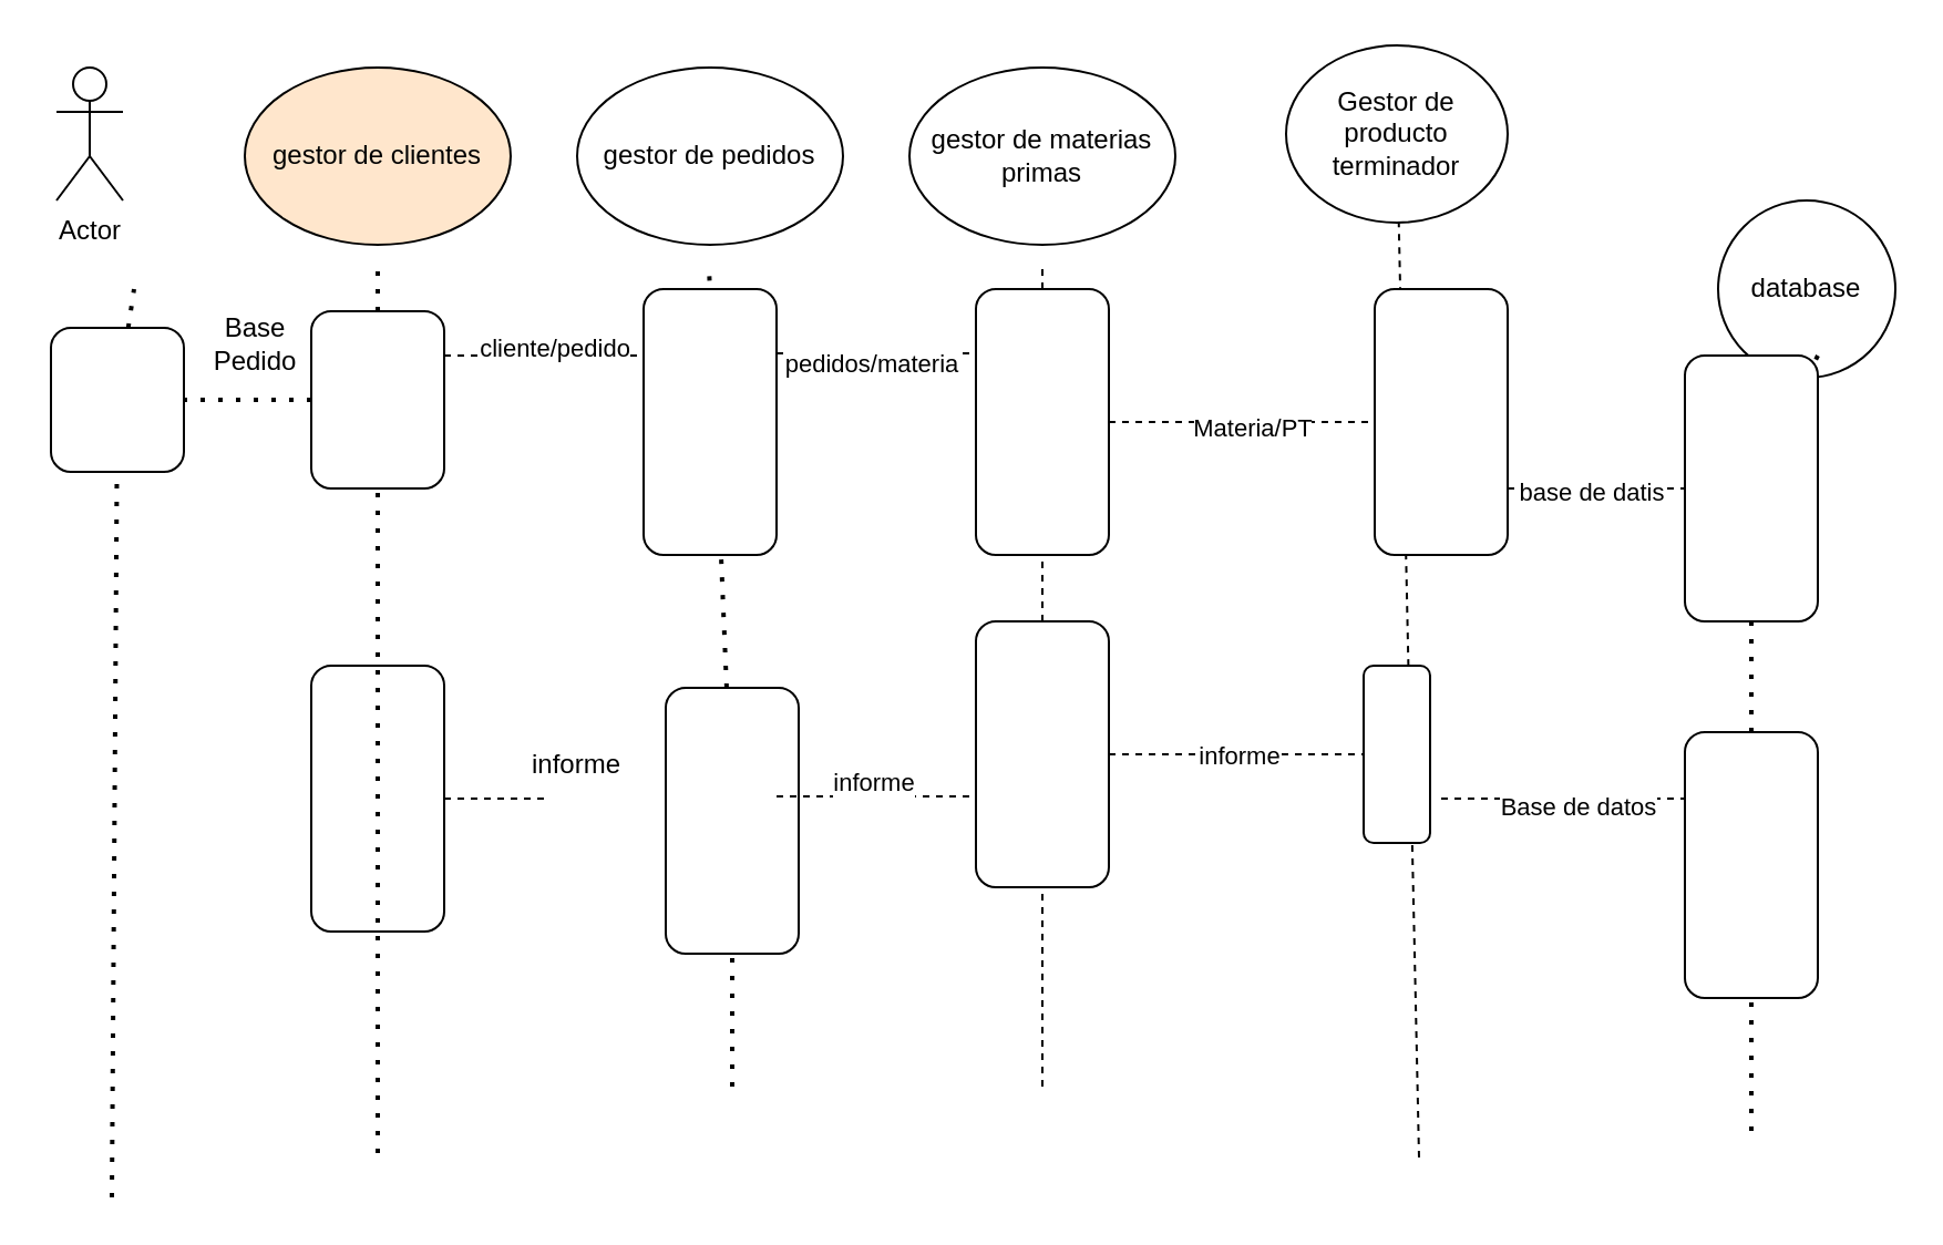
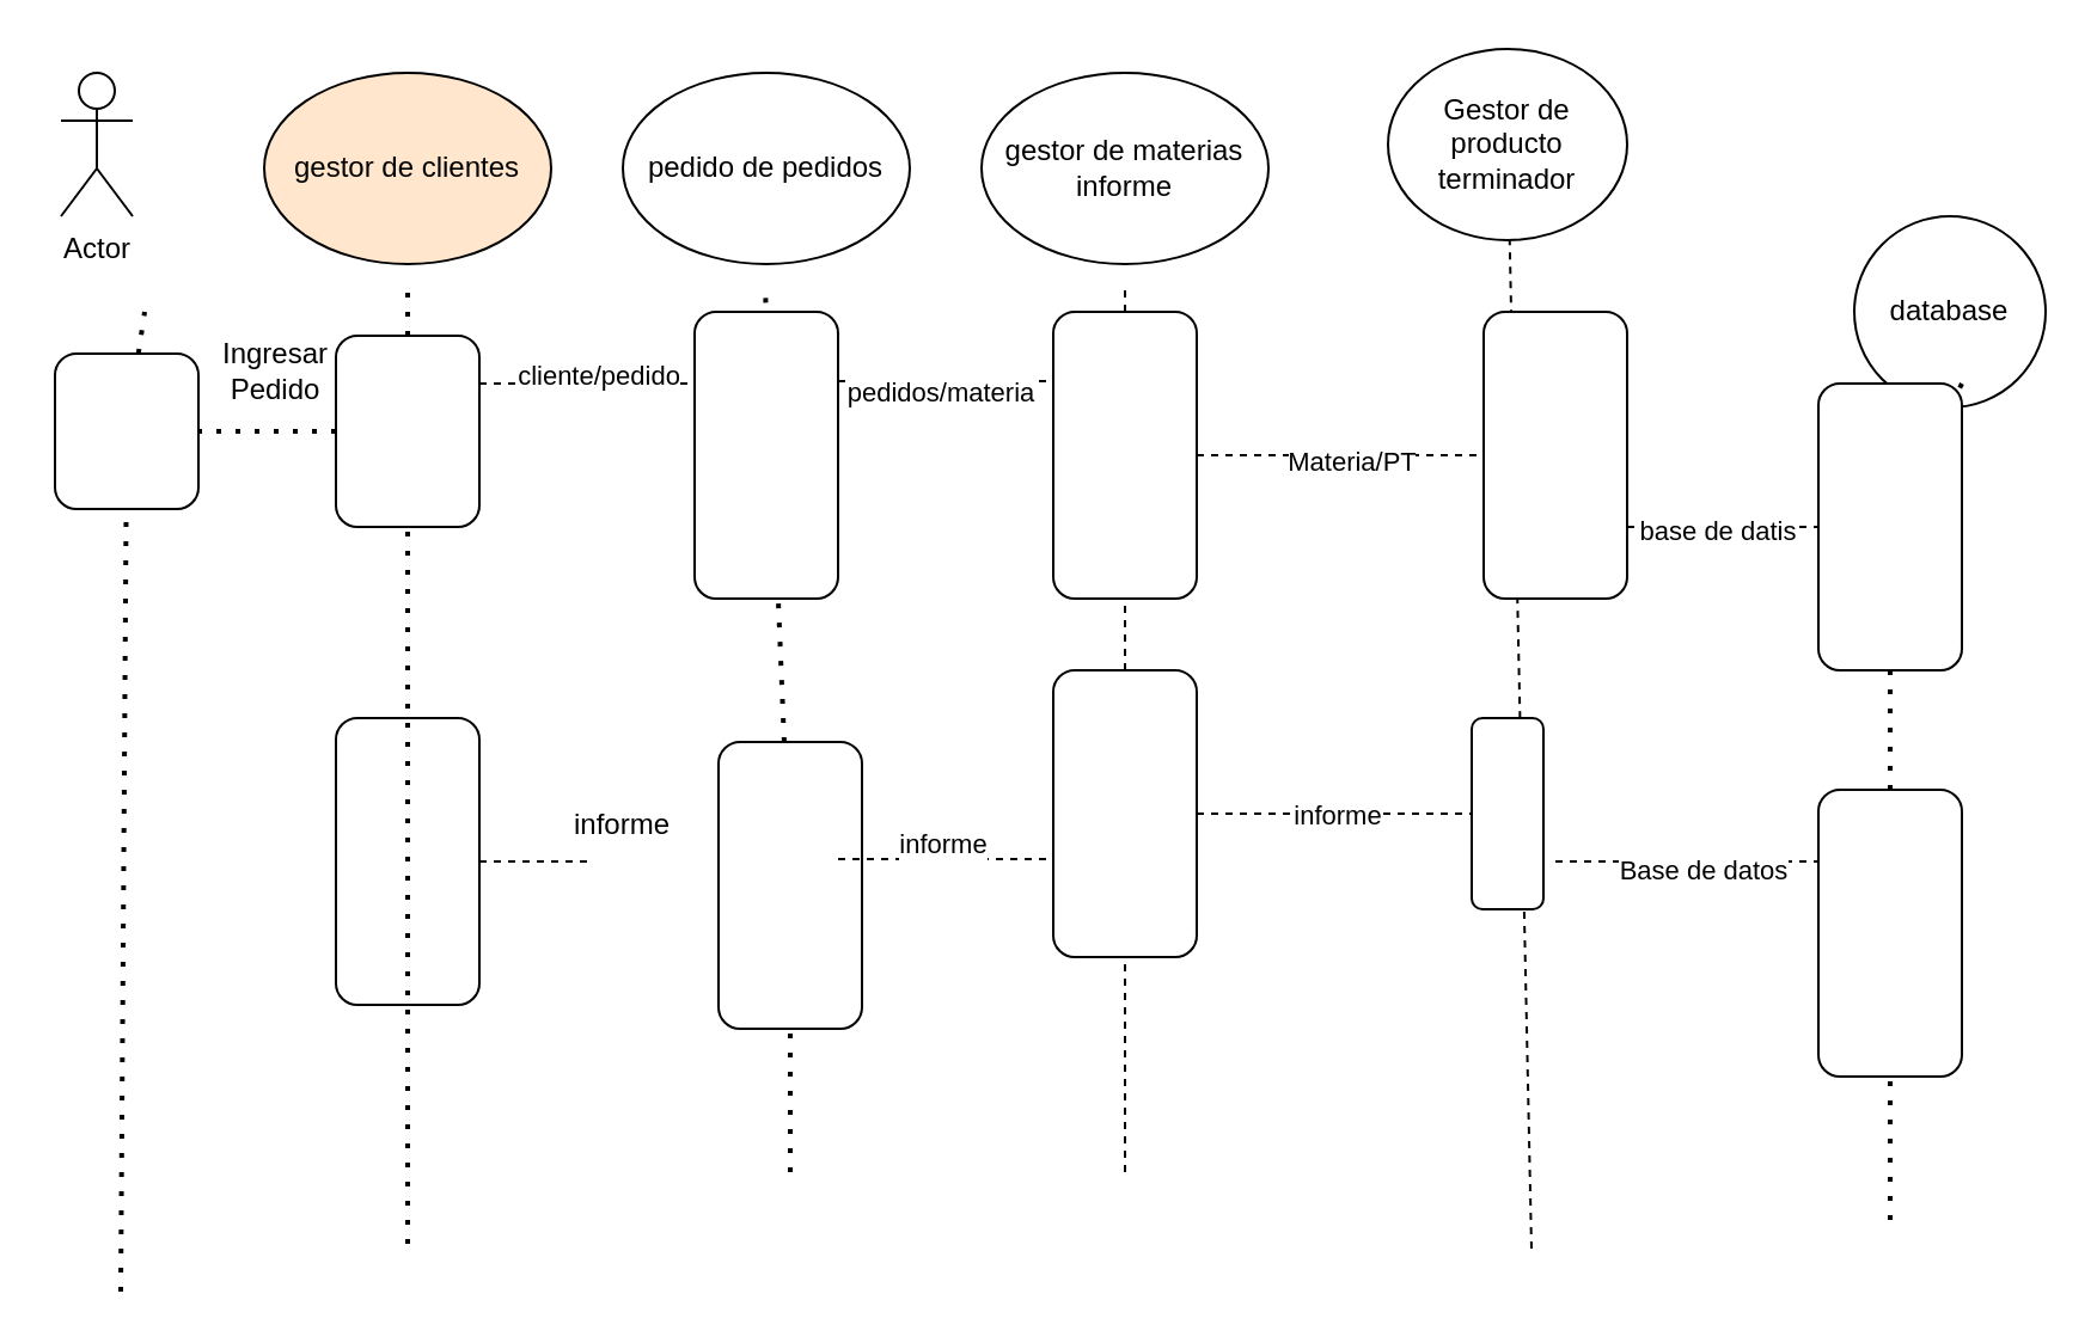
- <mxCell id="7" value="gestor de pedidos" style="ellipse;whiteSpace=wrap;html=1;" vertex="1" parent="1"><mxGeometry x="260" y="30" width="120" height="80" as="geometry" /></mxCell>
+ <mxCell id="7" value="pedido de pedidos" style="ellipse;whiteSpace=wrap;html=1;" vertex="1" parent="1"><mxGeometry x="260" y="30" width="120" height="80" as="geometry" /></mxCell>
- <mxCell id="8" value="gestor de materias primas" style="ellipse;whiteSpace=wrap;html=1;" vertex="1" parent="1"><mxGeometry x="410" y="30" width="120" height="80" as="geometry" /></mxCell>
+ <mxCell id="8" value="gestor de materias informe" style="ellipse;whiteSpace=wrap;html=1;" vertex="1" parent="1"><mxGeometry x="410" y="30" width="120" height="80" as="geometry" /></mxCell>
- <mxCell id="46" value="Base Pedido" style="text;html=1;align=center;verticalAlign=middle;whiteSpace=wrap;rounded=0;" vertex="1" parent="1"><mxGeometry x="85" y="140" width="60" height="30" as="geometry" /></mxCell>
+ <mxCell id="46" value="Ingresar Pedido" style="text;html=1;align=center;verticalAlign=middle;whiteSpace=wrap;rounded=0;" vertex="1" parent="1"><mxGeometry x="85" y="140" width="60" height="30" as="geometry" /></mxCell>
